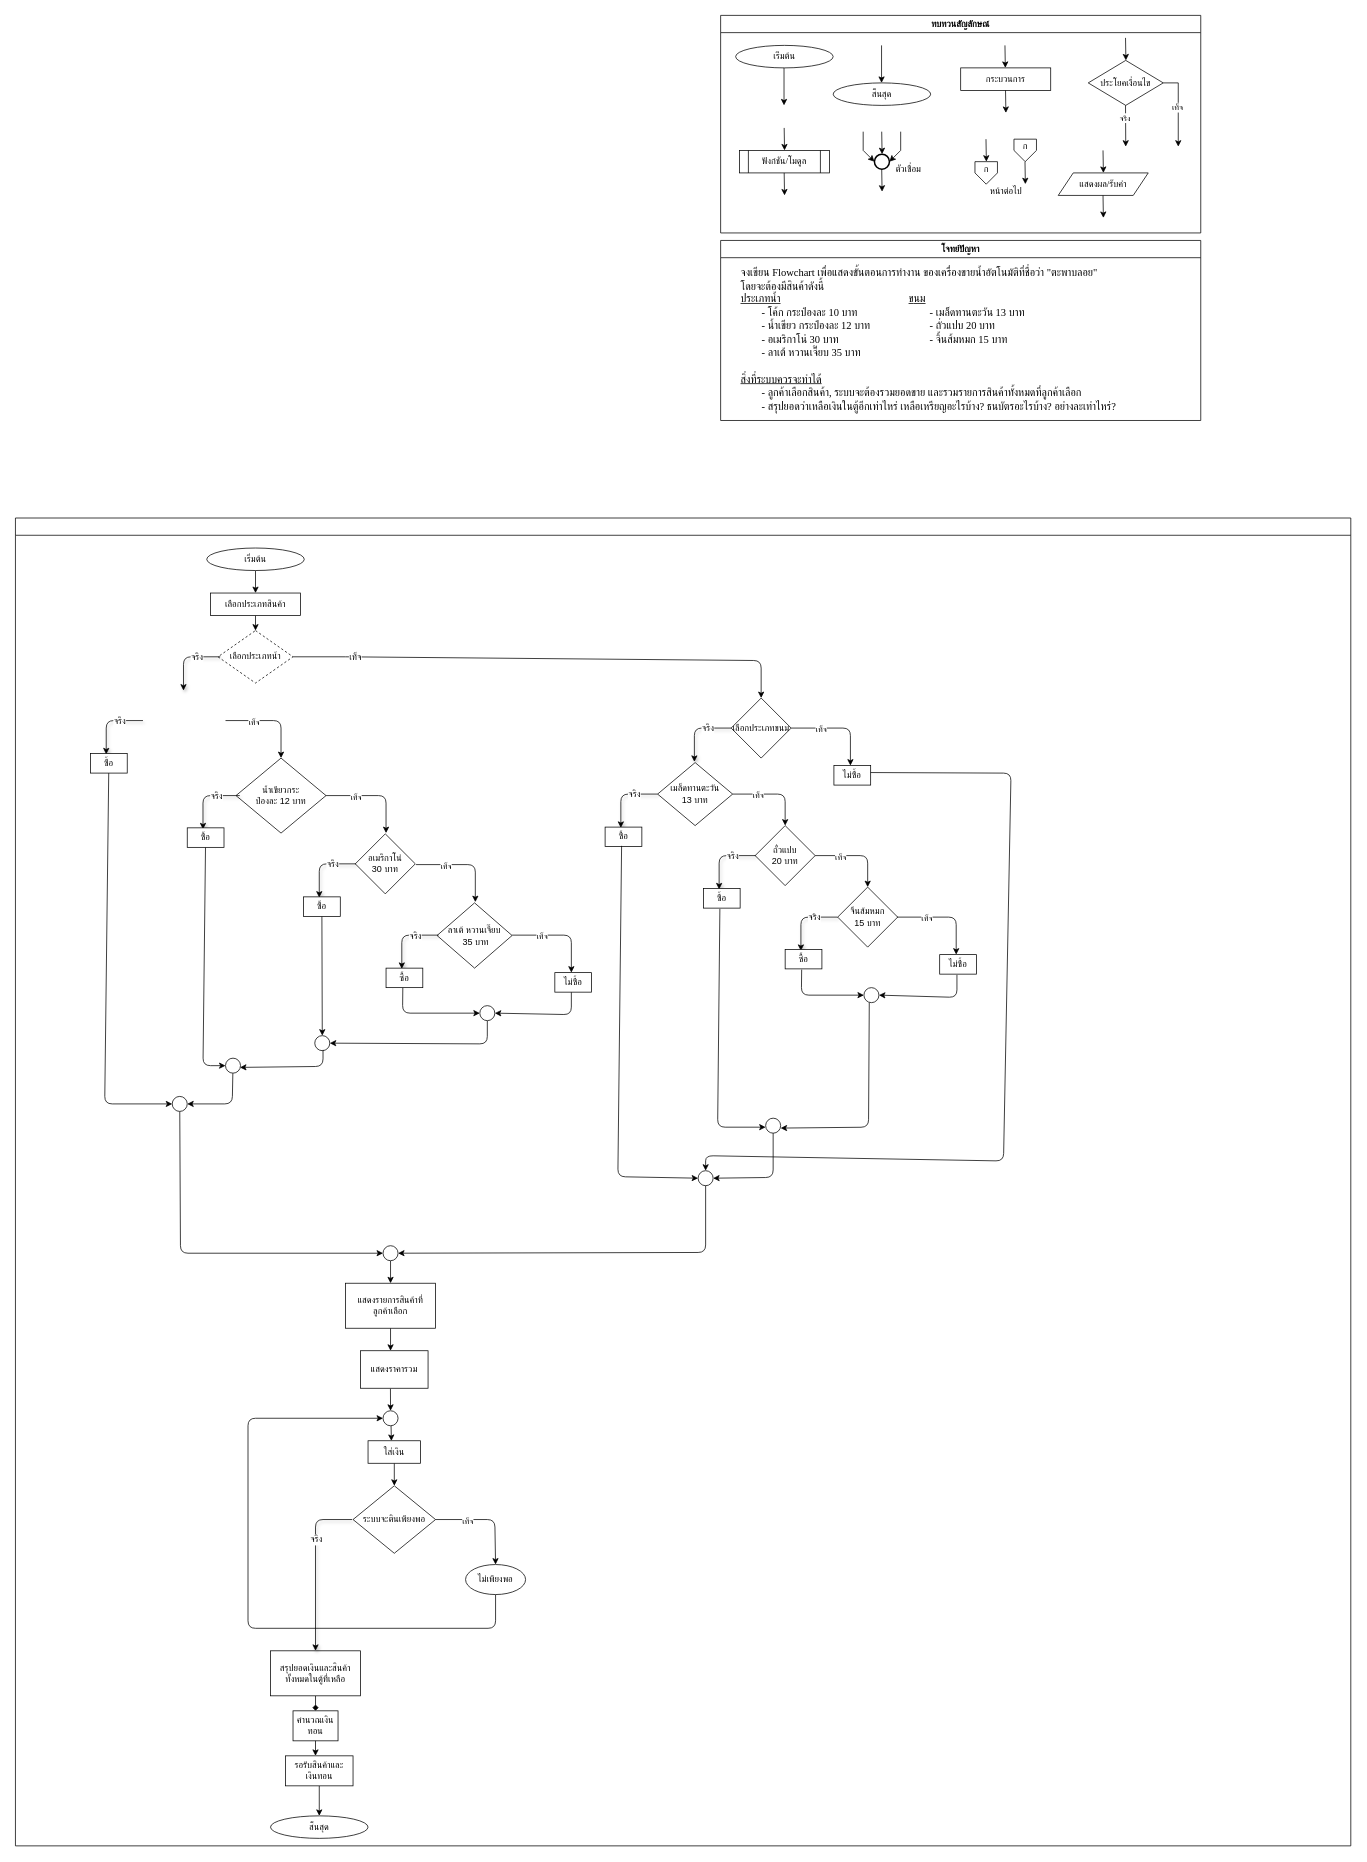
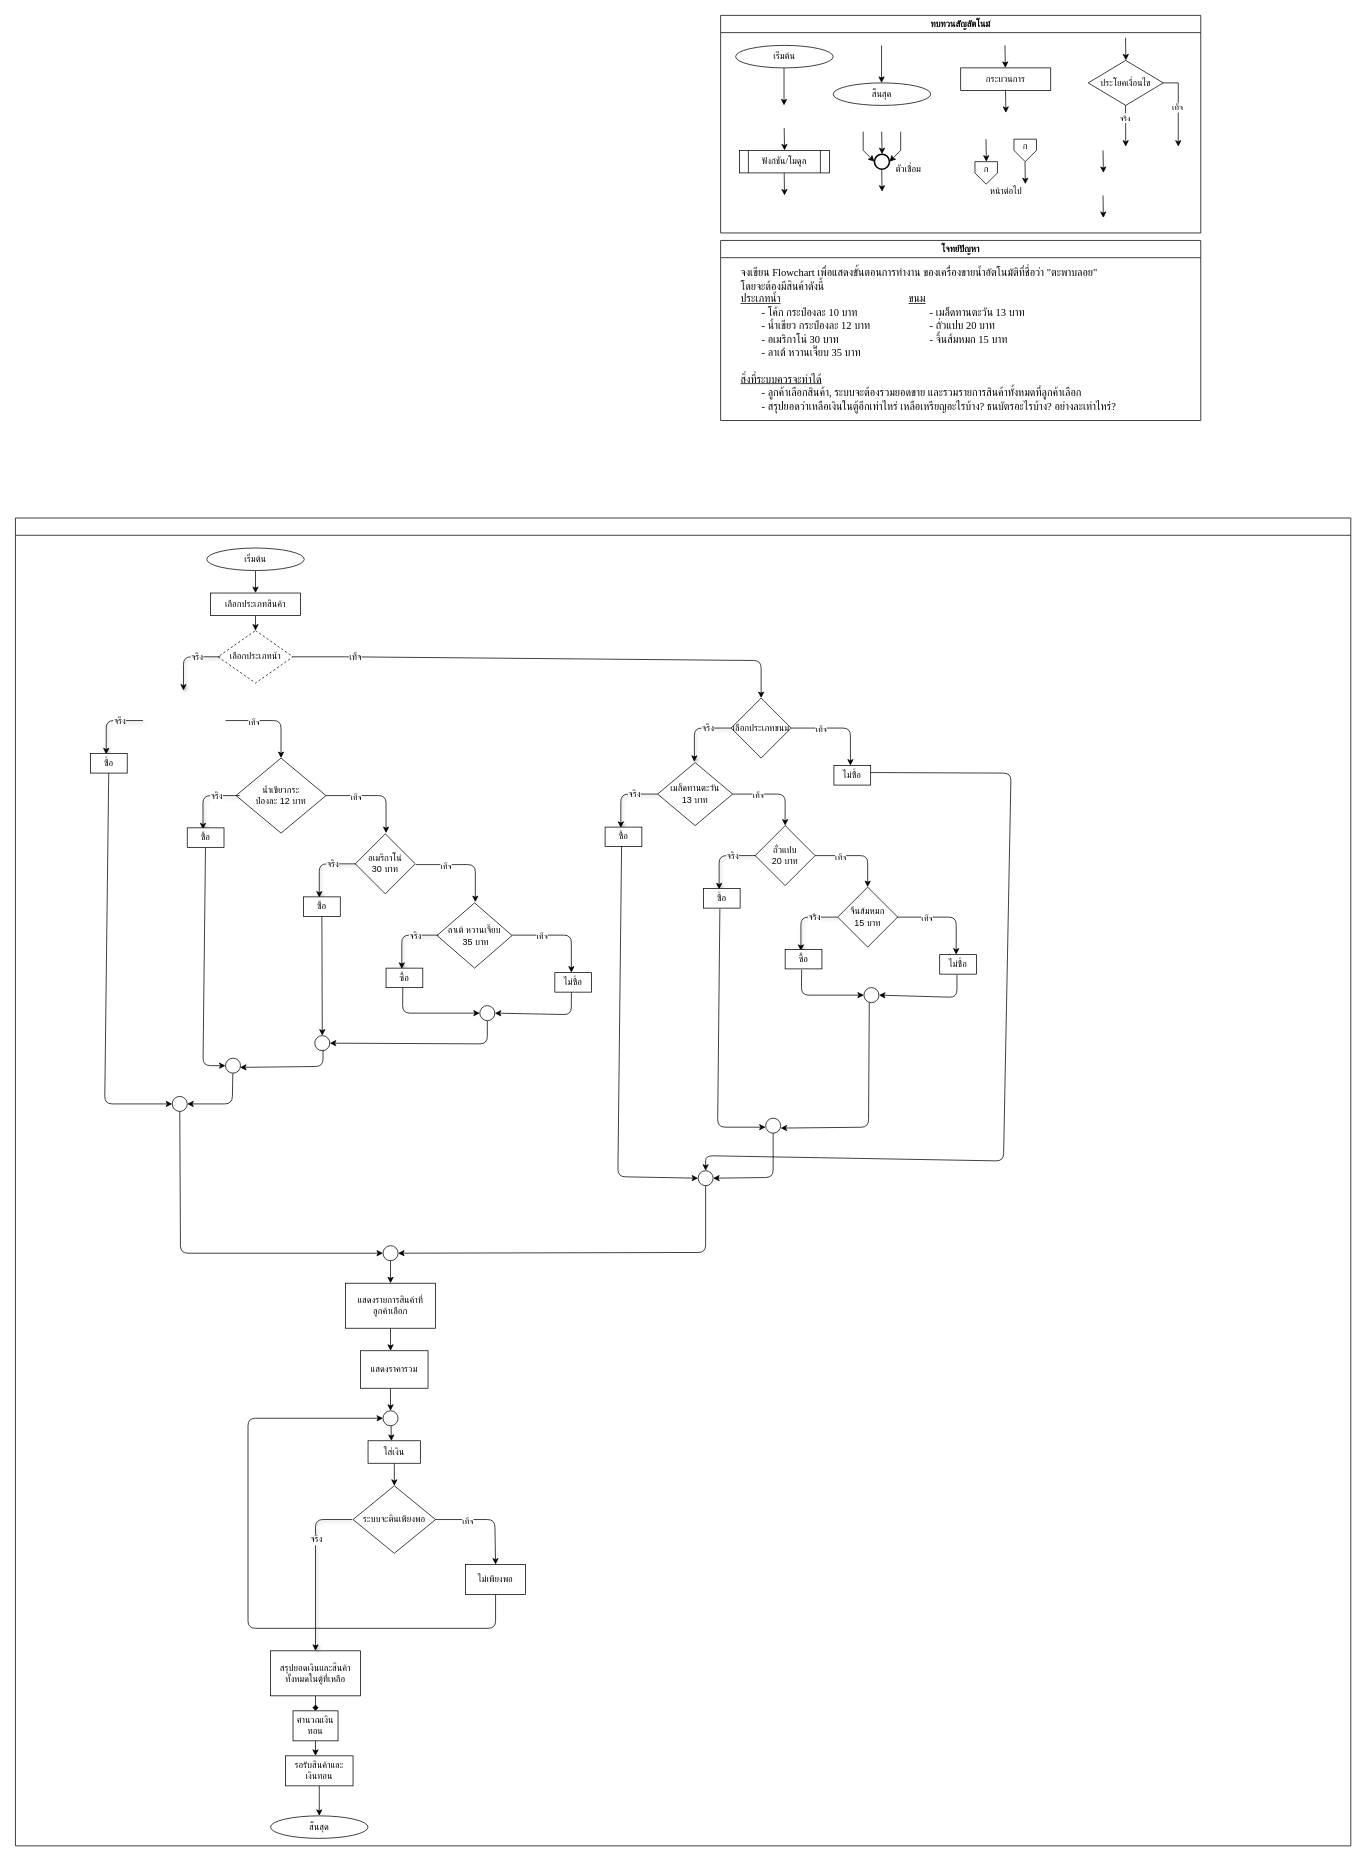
- <mxCell id="2" value="ทบทวนสัญลักษณ์" style="swimlane;fontFamily=Sarabun;fontSource=https%3A%2F%2Ffonts.googleapis.com%2Fcss%3Ffamily%3DSarabun;" parent="1" vertex="1"><mxGeometry x="960" y="20" width="640" height="290" as="geometry" /></mxCell>
+ <mxCell id="2" value="ทบทวนสัญลัตโนม์" style="swimlane;fontFamily=Sarabun;fontSource=https%3A%2F%2Ffonts.googleapis.com%2Fcss%3Ffamily%3DSarabun;" parent="1" vertex="1"><mxGeometry x="960" y="20" width="640" height="290" as="geometry" /></mxCell>
- <mxCell id="32" value="แสดงผล/รับค่า" style="shape=parallelogram;perimeter=parallelogramPerimeter;whiteSpace=wrap;html=1;fixedSize=1;fontFamily=Sarabun;fontSource=https%3A%2F%2Ffonts.googleapis.com%2Fcss%3Ffamily%3DSarabun;" parent="2" vertex="1"><mxGeometry x="450" y="210" width="120" height="30" as="geometry" /></mxCell>
- <mxCell id="87" value="ไม่เพียงพอ" style="ellipse;whiteSpace=wrap;html=1;" parent="35" vertex="1"><mxGeometry x="600" y="1395" width="80" height="40" as="geometry" /></mxCell>
+ <mxCell id="87" value="ไม่เพียงพอ" style="rounded=0;whiteSpace=wrap;html=1;" parent="35" vertex="1"><mxGeometry x="600" y="1395" width="80" height="40" as="geometry" /></mxCell>
